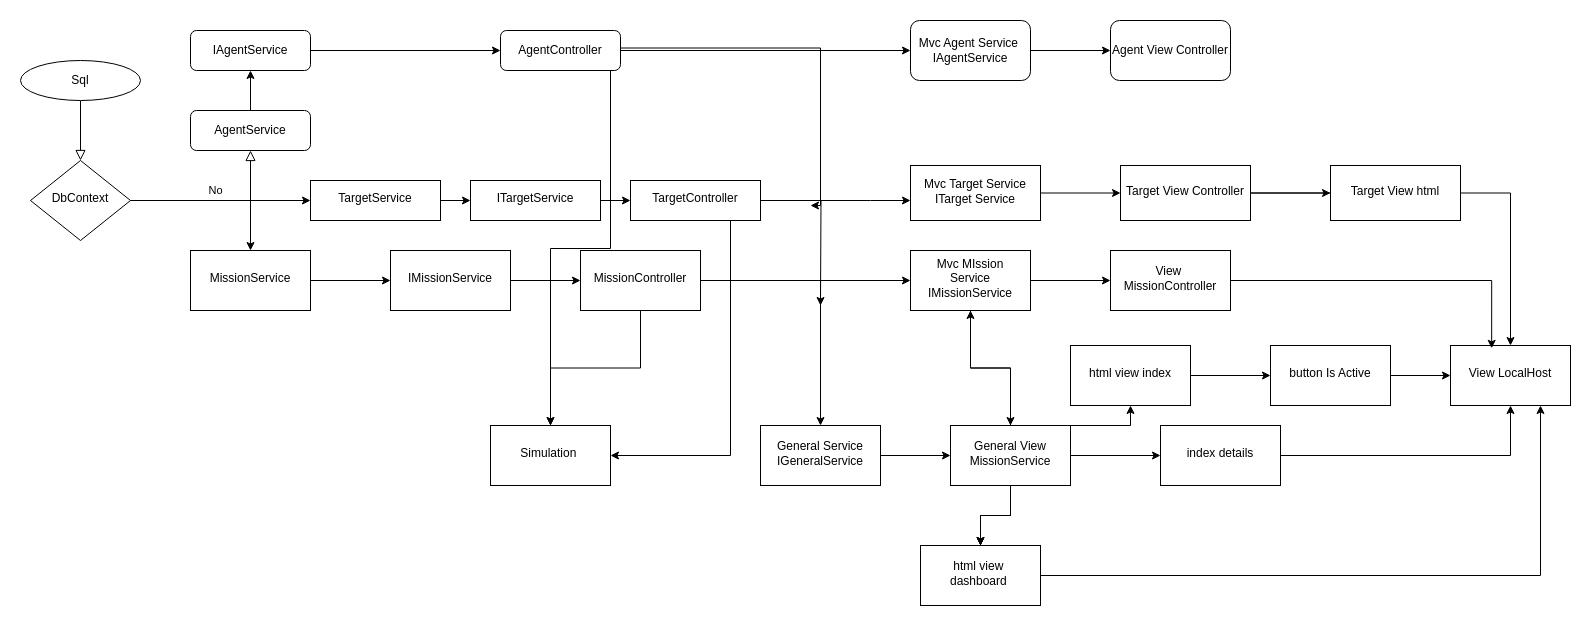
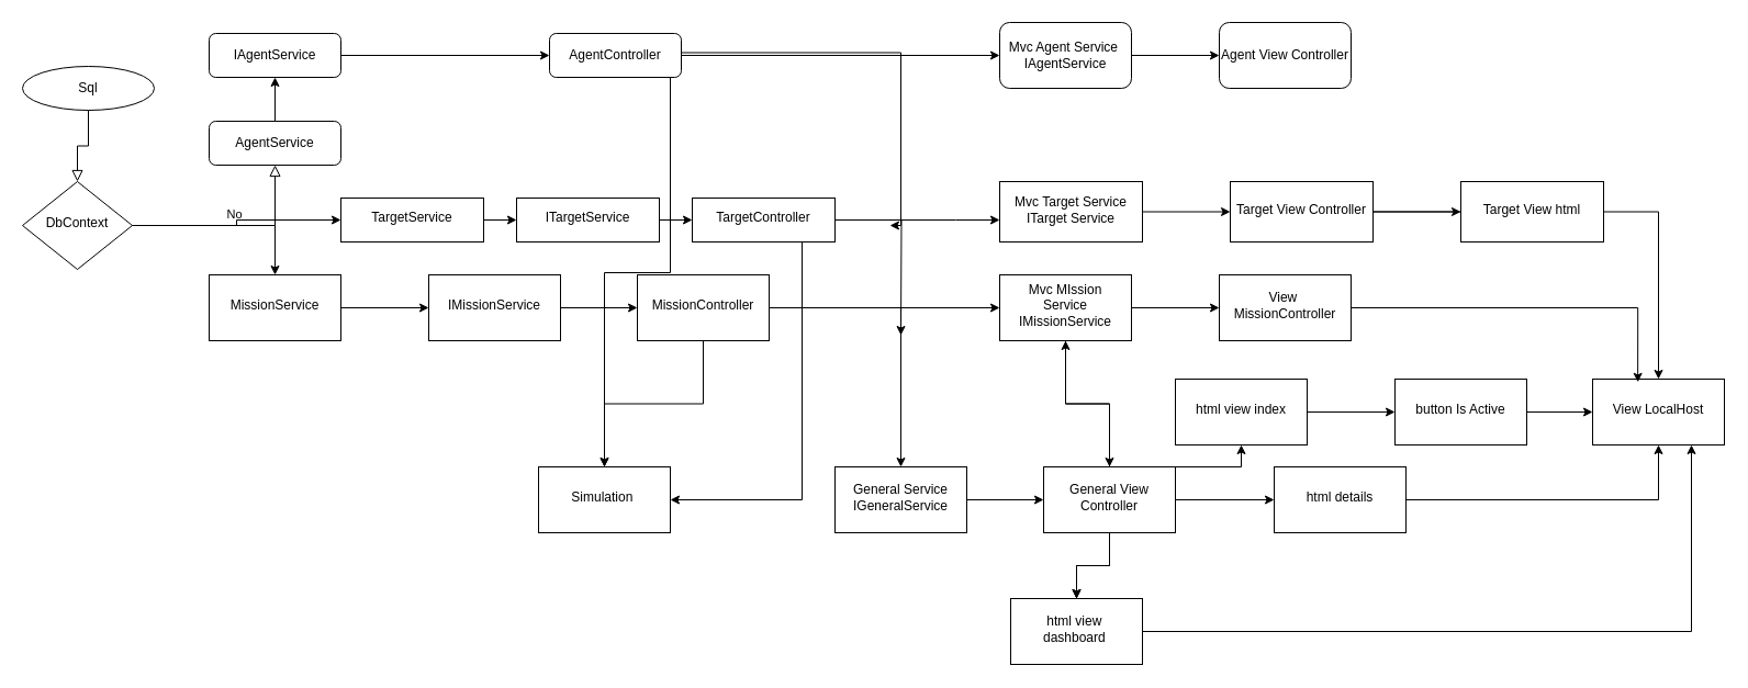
- <mxCell id="7" value="DbContext" style="rhombus;whiteSpace=wrap;html=1;shadow=0;fontFamily=Helvetica;fontSize=12;align=center;strokeWidth=1;spacing=6;spacingTop=-4;" vertex="1" parent="1"><mxGeometry x="30" y="160" width="100" height="80" as="geometry" /></mxCell>
+ <mxCell id="7" value="DbContext" style="rhombus;whiteSpace=wrap;html=1;shadow=0;fontFamily=Helvetica;fontSize=12;align=center;strokeWidth=1;spacing=6;spacingTop=-4;" vertex="1" parent="1"><mxGeometry x="20" y="165" width="100" height="80" as="geometry" /></mxCell>
- <mxCell id="52" value="General View MissionService" style="whiteSpace=wrap;html=1;shadow=0;strokeWidth=1;spacing=6;spacingTop=-4;" vertex="1" parent="1"><mxGeometry x="950" y="425" width="120" height="60" as="geometry" /></mxCell>
+ <mxCell id="52" value="General View Controller" style="whiteSpace=wrap;html=1;shadow=0;strokeWidth=1;spacing=6;spacingTop=-4;" vertex="1" parent="1"><mxGeometry x="950" y="425" width="120" height="60" as="geometry" /></mxCell>
- <mxCell id="56" value="index details" style="whiteSpace=wrap;html=1;shadow=0;strokeWidth=1;spacing=6;spacingTop=-4;" vertex="1" parent="1"><mxGeometry x="1160" y="425" width="120" height="60" as="geometry" /></mxCell>
+ <mxCell id="56" value="html details" style="whiteSpace=wrap;html=1;shadow=0;strokeWidth=1;spacing=6;spacingTop=-4;" vertex="1" parent="1"><mxGeometry x="1160" y="425" width="120" height="60" as="geometry" /></mxCell>
